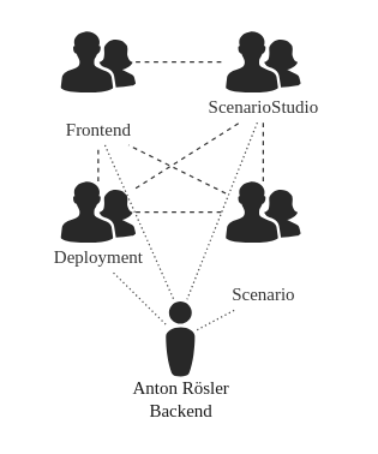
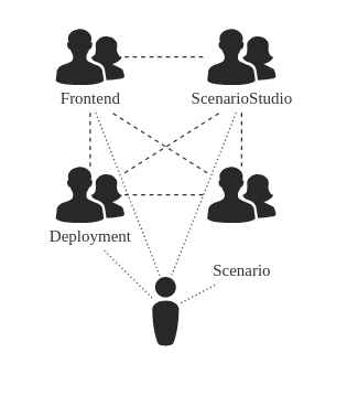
- <mxCell id="15" value="Frontend" style="text;html=1;align=center;verticalAlign=middle;resizable=0;points=[];autosize=1;strokeColor=none;fillColor=none;fontFamily=Verdana;fontColor=#333333;" vertex="1" parent="1"><mxGeometry x="30" y="76" width="70" height="20" as="geometry" /></mxCell>
+ <mxCell id="15" value="Frontend" style="text;html=1;align=center;verticalAlign=middle;resizable=0;points=[];autosize=1;strokeColor=none;fillColor=none;fontFamily=Verdana;fontColor=#333333;" vertex="1" parent="1"><mxGeometry x="30" y="61" width="70" height="20" as="geometry" /></mxCell>
- <mxCell id="7" value="Anton Rösler&lt;br&gt;Backend" style="text;html=1;align=center;verticalAlign=middle;resizable=0;points=[];autosize=1;strokeColor=none;fillColor=none;fontColor=#1A1A1A;fontFamily=Verdana;" vertex="1" parent="1"><mxGeometry x="74.75" y="250" width="90" height="30" as="geometry" /></mxCell>
